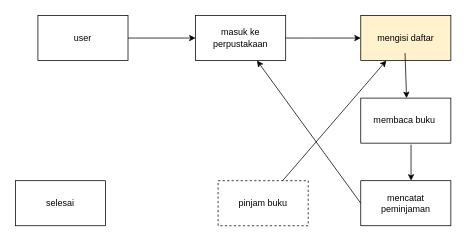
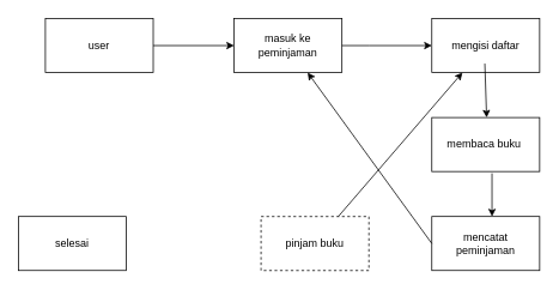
- <mxCell id="3" value="masuk ke perpustakaan" style="rounded=0;whiteSpace=wrap;html=1;" vertex="1" parent="1"><mxGeometry x="260" y="20" width="120" height="60" as="geometry" /></mxCell>
+ <mxCell id="3" value="masuk ke peminjaman" style="rounded=0;whiteSpace=wrap;html=1;" vertex="1" parent="1"><mxGeometry x="260" y="20" width="120" height="60" as="geometry" /></mxCell>
- <mxCell id="6" value="mengisi daftar" style="rounded=0;whiteSpace=wrap;html=1;fillColor=#fff2cc;" vertex="1" parent="1"><mxGeometry x="480" y="20" width="120" height="60" as="geometry" /></mxCell>
+ <mxCell id="6" value="mengisi daftar" style="rounded=0;whiteSpace=wrap;html=1;" vertex="1" parent="1"><mxGeometry x="480" y="20" width="120" height="60" as="geometry" /></mxCell>
